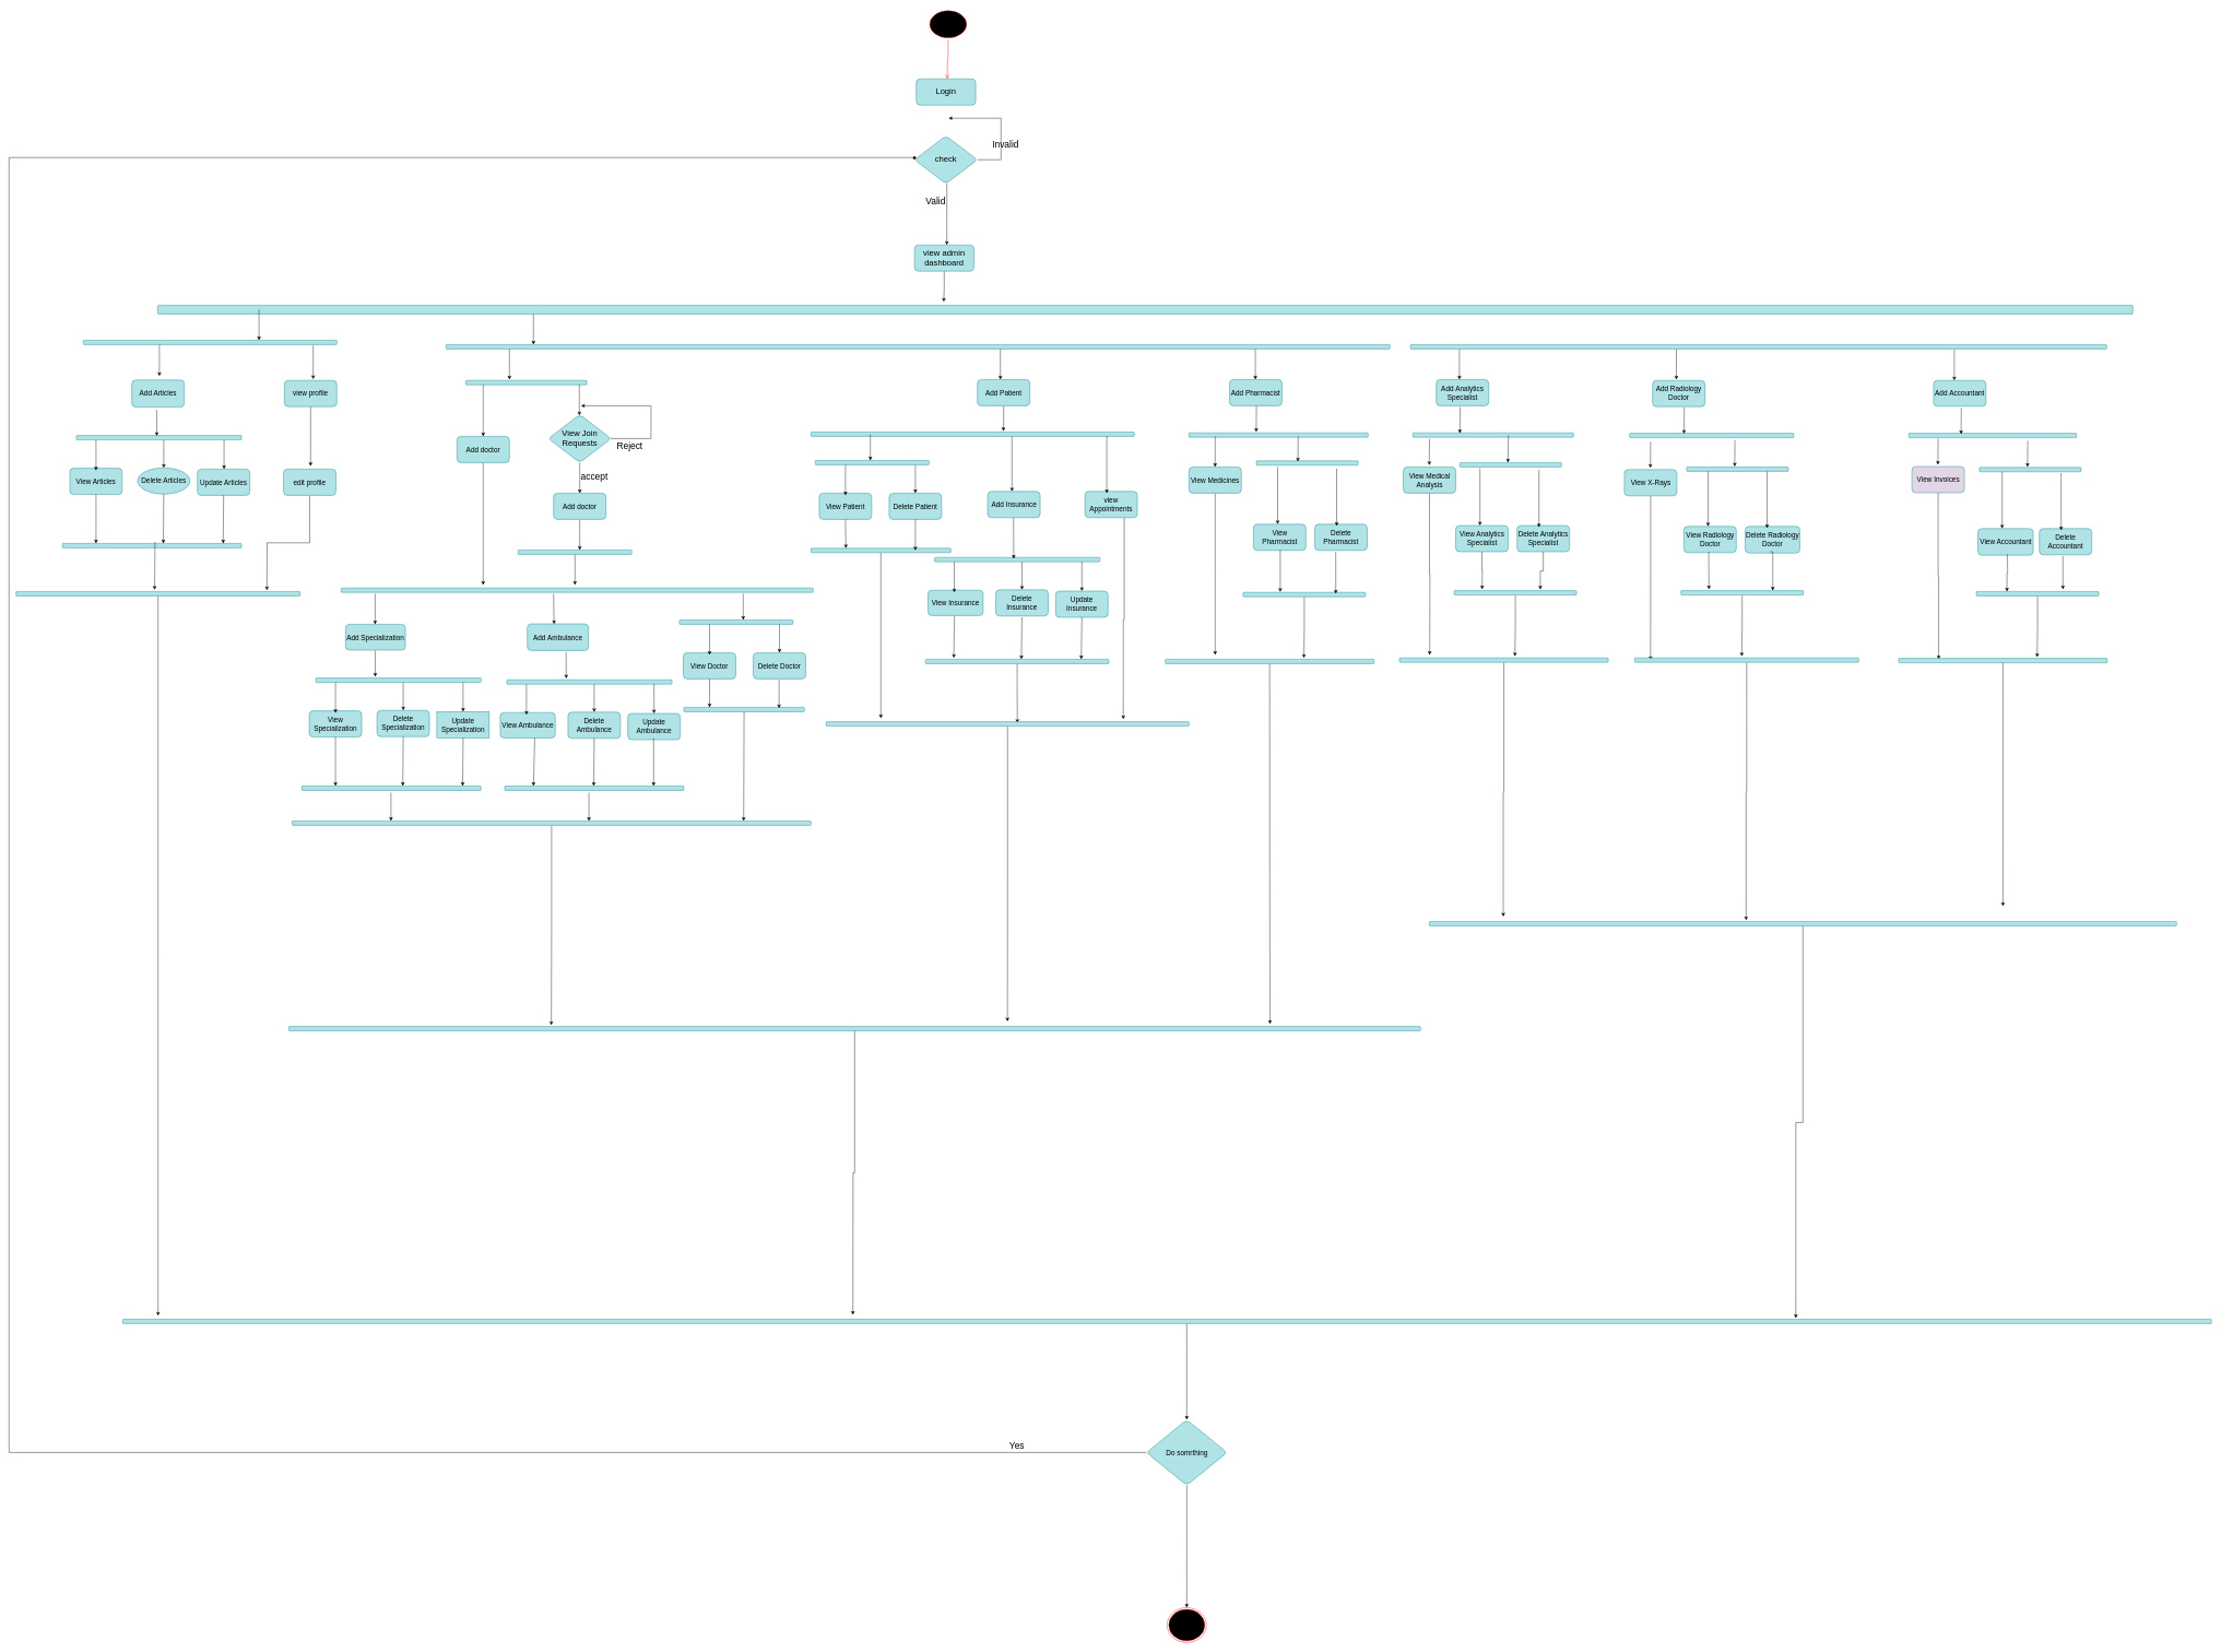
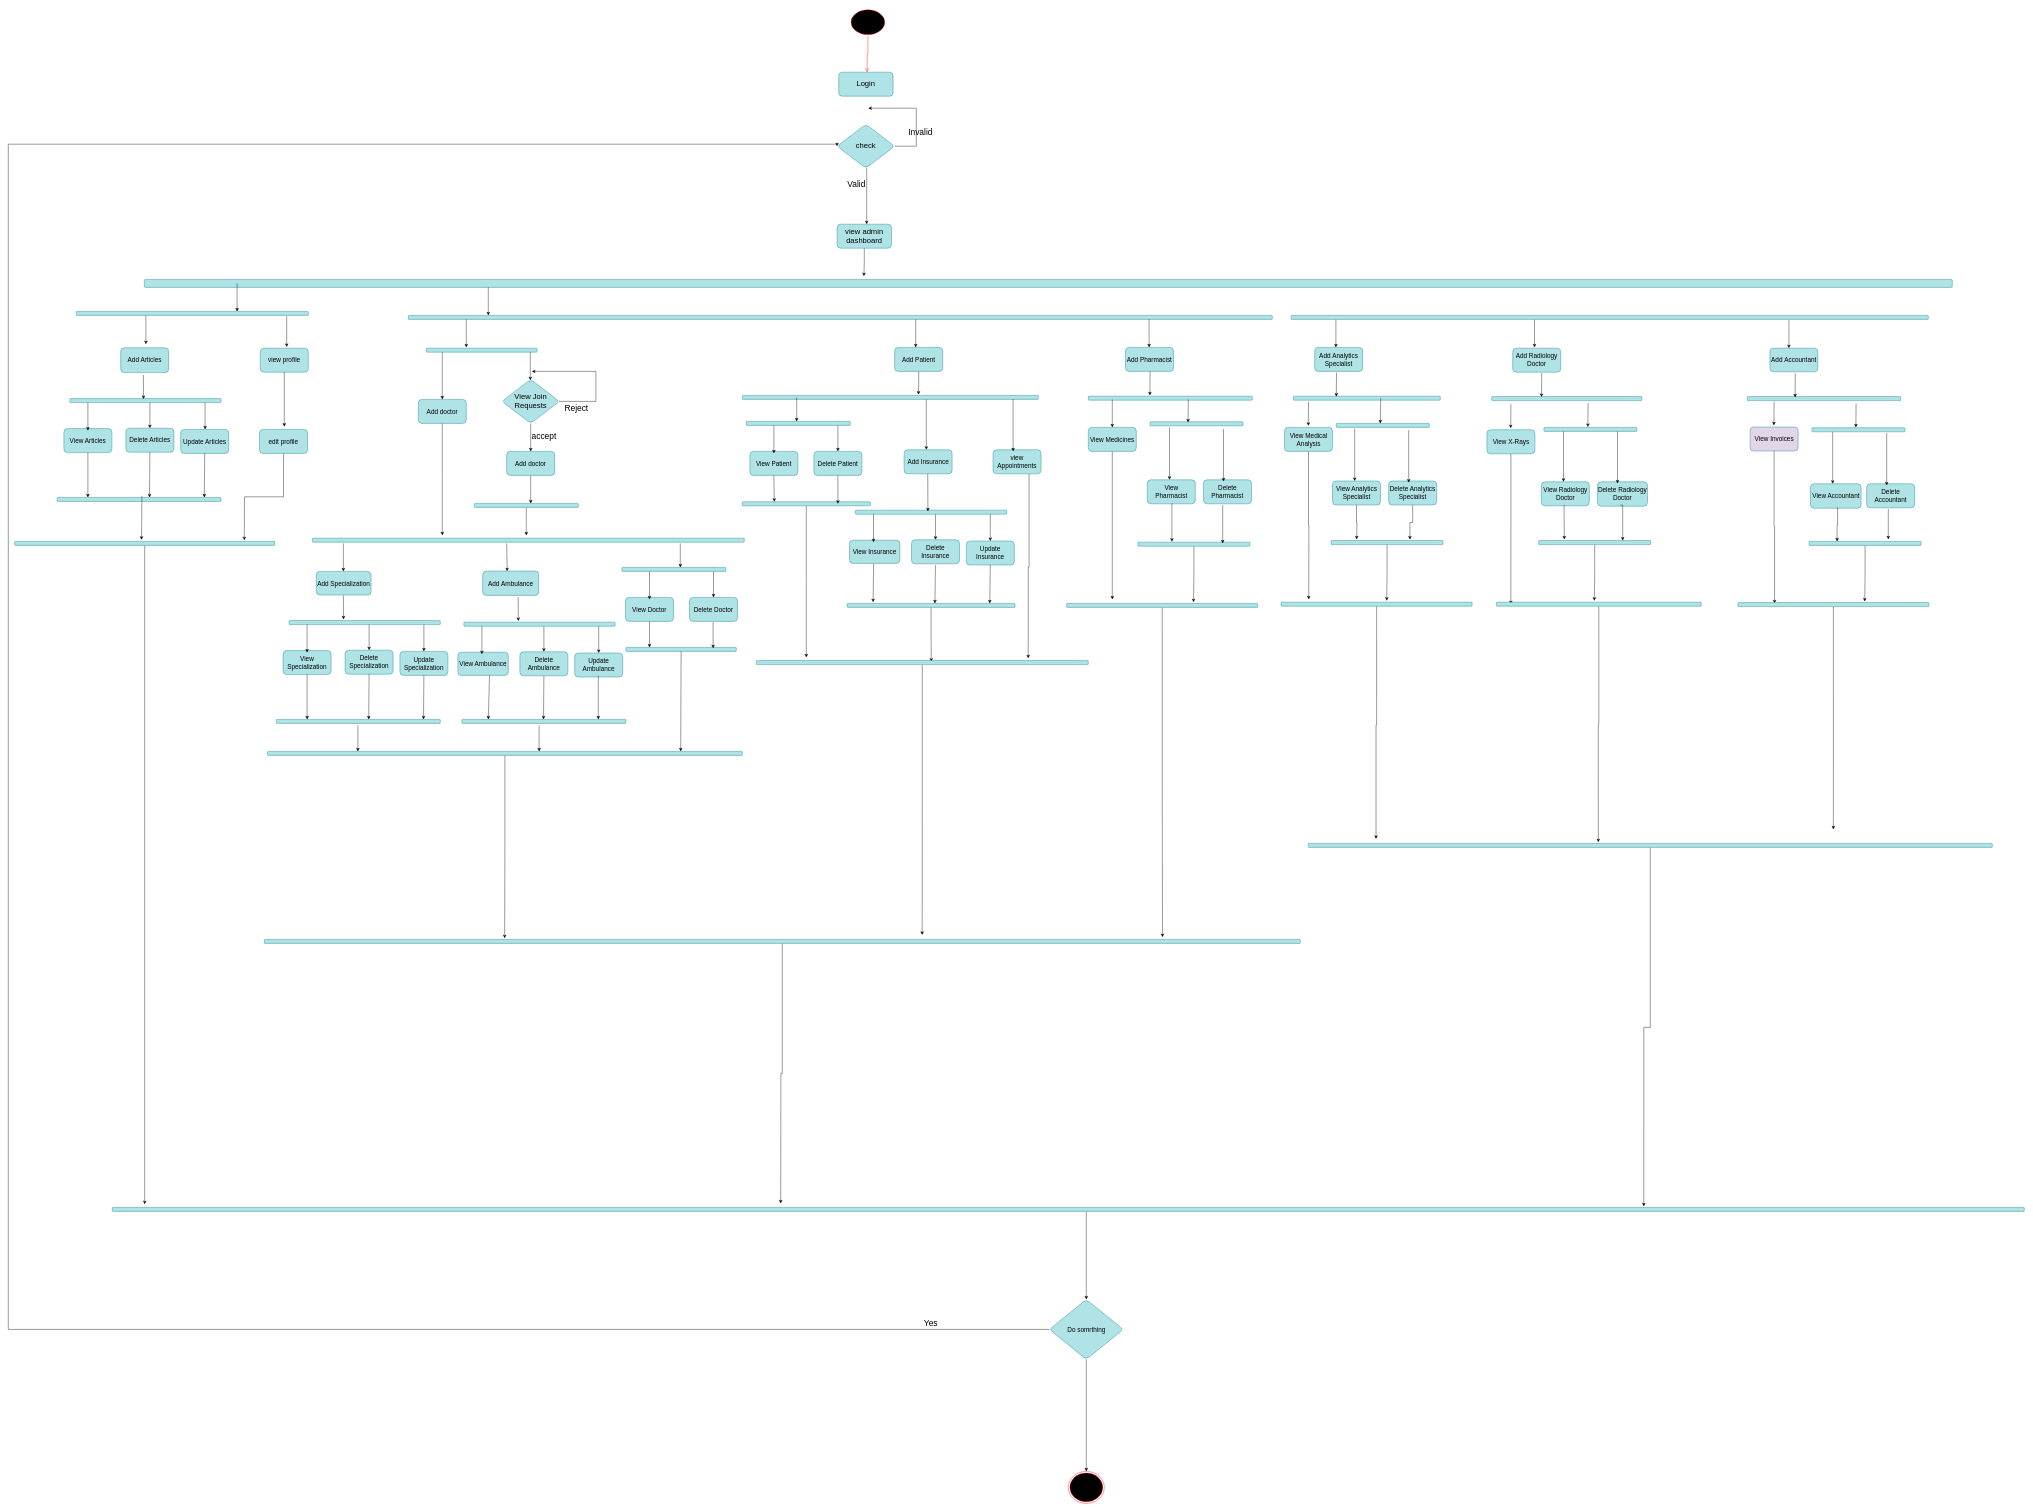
- <mxCell id="186" style="edgeStyle=orthogonalEdgeStyle;rounded=0;orthogonalLoop=1;jettySize=auto;html=1;exitX=0;exitY=0.5;exitDx=0;exitDy=0;entryX=0;entryY=0.5;entryDx=0;entryDy=0;endArrow=diamond;" parent="1" source="188" target="7" edge="1"><mxGeometry relative="1" as="geometry"><Array as="points"><mxPoint x="20" y="3323" /><mxPoint x="20" y="360" /><mxPoint x="2092" y="360" /></Array></mxGeometry></mxCell>
+ <mxCell id="186" style="edgeStyle=orthogonalEdgeStyle;rounded=0;orthogonalLoop=1;jettySize=auto;html=1;exitX=0;exitY=0.5;exitDx=0;exitDy=0;entryX=0;entryY=0.5;entryDx=0;entryDy=0;" parent="1" source="188" target="7" edge="1"><mxGeometry relative="1" as="geometry"><Array as="points"><mxPoint x="20" y="3323" /><mxPoint x="20" y="360" /><mxPoint x="2092" y="360" /></Array></mxGeometry></mxCell>
- <mxCell id="205" value="Delete Articles" style="ellipse;whiteSpace=wrap;html=1;fontSize=16;fillColor=#b0e3e6;strokeColor=#0e8088;labelBackgroundColor=none;labelBorderColor=none;fontStyle=0;" vertex="1" parent="1"><mxGeometry x="314" y="1070" width="120" height="60" as="geometry" /></mxCell>
+ <mxCell id="205" value="Delete Articles" style="whiteSpace=wrap;html=1;fontSize=16;fillColor=#b0e3e6;strokeColor=#0e8088;rounded=1;labelBackgroundColor=none;labelBorderColor=none;fontStyle=0;" vertex="1" parent="1"><mxGeometry x="314" y="1070" width="120" height="60" as="geometry" /></mxCell>
- <mxCell id="87" value="Update Specialization" style="whiteSpace=wrap;html=1;fontSize=16;fillColor=#b0e3e6;strokeColor=#0e8088;labelBackgroundColor=none;labelBorderColor=none;fontStyle=0;rounded=0;" parent="1" vertex="1"><mxGeometry x="999" y="1628" width="120" height="60" as="geometry" /></mxCell>
+ <mxCell id="87" value="Update Specialization" style="whiteSpace=wrap;html=1;fontSize=16;fillColor=#b0e3e6;strokeColor=#0e8088;rounded=1;labelBackgroundColor=none;labelBorderColor=none;fontStyle=0;" parent="1" vertex="1"><mxGeometry x="999" y="1628" width="120" height="60" as="geometry" /></mxCell>
